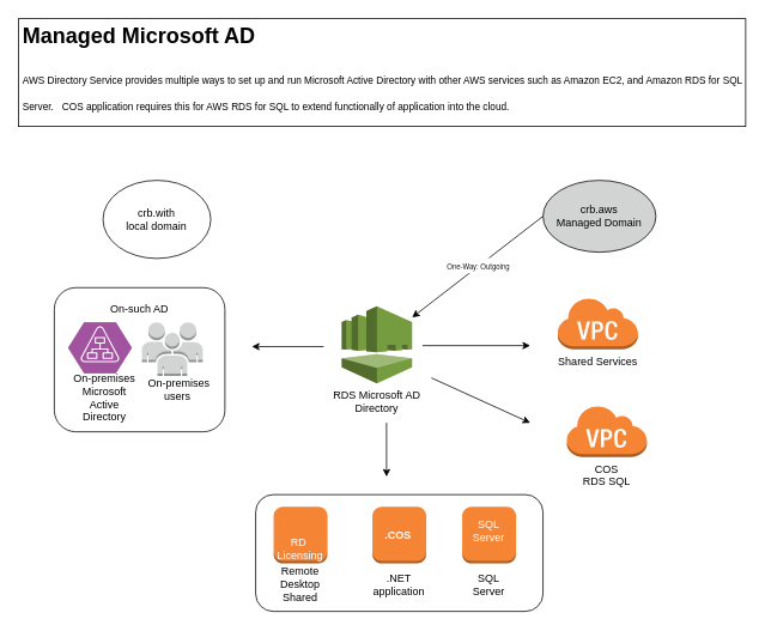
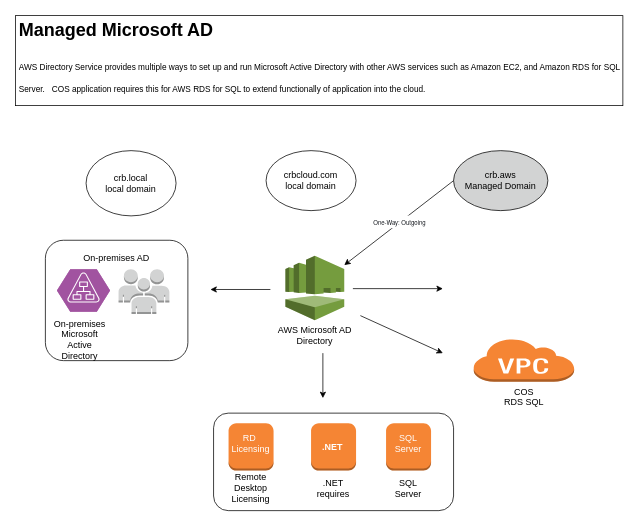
+ <mxCell id="2" value="crbcloud.com&lt;br&gt;local domain" style="ellipse;whiteSpace=wrap;html=1;" parent="1" vertex="1"><mxGeometry x="354.25" y="200" width="120" height="80" as="geometry" /></mxCell>
- <mxCell id="3" value="crb.with&lt;br&gt;local domain" style="ellipse;whiteSpace=wrap;html=1;" parent="1" vertex="1"><mxGeometry x="114.25" y="200" width="120" height="87" as="geometry" /></mxCell>
+ <mxCell id="3" value="crb.local&lt;br&gt;local domain" style="ellipse;whiteSpace=wrap;html=1;" parent="1" vertex="1"><mxGeometry x="114.25" y="200" width="120" height="87" as="geometry" /></mxCell>
- <mxCell id="6" value="Shared Services&lt;br&gt;" style="outlineConnect=0;dashed=0;verticalLabelPosition=bottom;verticalAlign=top;align=center;html=1;shape=mxgraph.aws3.virtual_private_cloud;fillColor=#F58534;gradientColor=none;" vertex="1" parent="1"><mxGeometry x="620" y="330" width="90" height="58" as="geometry" /></mxCell>
- <mxCell id="10" value="On-such AD&lt;br&gt;&lt;br&gt;&lt;br&gt;&lt;br&gt;&lt;br&gt;&lt;br&gt;&lt;br&gt;&lt;br&gt;&lt;br&gt;" style="rounded=1;whiteSpace=wrap;html=1;strokeColor=#000000;" vertex="1" parent="9"><mxGeometry width="190" height="160.5" as="geometry" /></mxCell>
+ <mxCell id="10" value="On-premises AD&lt;br&gt;&lt;br&gt;&lt;br&gt;&lt;br&gt;&lt;br&gt;&lt;br&gt;&lt;br&gt;&lt;br&gt;&lt;br&gt;" style="rounded=1;whiteSpace=wrap;html=1;strokeColor=#000000;" vertex="1" parent="9"><mxGeometry width="190" height="160.5" as="geometry" /></mxCell>
- <mxCell id="13" value="On-premises users&amp;nbsp;" style="text;html=1;strokeColor=none;fillColor=none;align=center;verticalAlign=middle;whiteSpace=wrap;rounded=0;" vertex="1" parent="9"><mxGeometry x="97.568" y="103.853" width="82.162" height="18.882" as="geometry" /></mxCell>
- <mxCell id="14" value="On-premises Microsoft Active Directory" style="text;html=1;strokeColor=none;fillColor=none;align=center;verticalAlign=middle;whiteSpace=wrap;rounded=0;" vertex="1" parent="9"><mxGeometry x="15.405" y="113.294" width="82.162" height="18.882" as="geometry" /></mxCell>
+ <mxCell id="14" value="On-premises Microsoft Active Directory" style="text;html=1;strokeColor=none;fillColor=none;align=center;verticalAlign=middle;whiteSpace=wrap;rounded=0;" vertex="1" parent="9"><mxGeometry x="5.405" y="123.294" width="82.162" height="18.882" as="geometry" /></mxCell>
- <mxCell id="29" value="RDS Microsoft AD &lt;br&gt;Directory" style="outlineConnect=0;dashed=0;verticalLabelPosition=bottom;verticalAlign=top;align=center;html=1;shape=mxgraph.aws3.directory_service;fillColor=#759C3E;gradientColor=none;strokeColor=#000000;" vertex="1" parent="1"><mxGeometry x="380" y="340" width="78.5" height="86" as="geometry" /></mxCell>
+ <mxCell id="29" value="AWS Microsoft AD &lt;br&gt;Directory" style="outlineConnect=0;dashed=0;verticalLabelPosition=bottom;verticalAlign=top;align=center;html=1;shape=mxgraph.aws3.directory_service;fillColor=#759C3E;gradientColor=none;strokeColor=#000000;" vertex="1" parent="1"><mxGeometry x="380" y="340" width="78.5" height="86" as="geometry" /></mxCell>
- <mxCell id="7" value="COS&lt;br&gt;RDS SQL" style="outlineConnect=0;dashed=0;verticalLabelPosition=bottom;verticalAlign=top;align=center;html=1;shape=mxgraph.aws3.virtual_private_cloud;fillColor=#F58534;gradientColor=none;" vertex="1" parent="1"><mxGeometry x="630" y="450" width="90" height="58" as="geometry" /></mxCell>
+ <mxCell id="7" value="COS&lt;br&gt;RDS SQL" style="outlineConnect=0;dashed=0;verticalLabelPosition=bottom;verticalAlign=top;align=center;html=1;shape=mxgraph.aws3.virtual_private_cloud;fillColor=#F58534;gradientColor=none;" vertex="1" parent="1"><mxGeometry x="630" y="450" width="135" height="58" as="geometry" /></mxCell>
- <mxCell id="22" value="&lt;font color=&quot;#ffffff&quot;&gt;&lt;b&gt;.COS&lt;/b&gt;&lt;br&gt;&lt;/font&gt;" style="text;html=1;strokeColor=none;fillColor=none;align=center;verticalAlign=middle;whiteSpace=wrap;rounded=0;" vertex="1" parent="20"><mxGeometry x="9" y="21.5" width="40" height="20" as="geometry" /></mxCell>
+ <mxCell id="22" value="&lt;font color=&quot;#ffffff&quot;&gt;&lt;b&gt;.NET&lt;/b&gt;&lt;br&gt;&lt;/font&gt;" style="text;html=1;strokeColor=none;fillColor=none;align=center;verticalAlign=middle;whiteSpace=wrap;rounded=0;" vertex="1" parent="20"><mxGeometry x="9" y="21.5" width="40" height="20" as="geometry" /></mxCell>
- <mxCell id="19" value="&lt;font color=&quot;#ffffff&quot;&gt;RD&amp;nbsp;&lt;br&gt;Licensing&lt;br&gt;&lt;/font&gt;" style="text;html=1;strokeColor=none;fillColor=none;align=center;verticalAlign=middle;whiteSpace=wrap;rounded=0;" vertex="1" parent="17"><mxGeometry x="10" y="36.5" width="40" height="20" as="geometry" /></mxCell>
+ <mxCell id="19" value="&lt;font color=&quot;#ffffff&quot;&gt;RD&amp;nbsp;&lt;br&gt;Licensing&lt;br&gt;&lt;/font&gt;" style="text;html=1;strokeColor=none;fillColor=none;align=center;verticalAlign=middle;whiteSpace=wrap;rounded=0;" vertex="1" parent="17"><mxGeometry x="10" y="16.5" width="40" height="20" as="geometry" /></mxCell>
- <mxCell id="26" value="Remote&lt;br&gt;Desktop&lt;br&gt;Shared" style="text;html=1;strokeColor=none;fillColor=none;align=center;verticalAlign=middle;whiteSpace=wrap;rounded=0;" vertex="1" parent="15"><mxGeometry x="30" y="90" width="40" height="20" as="geometry" /></mxCell>
+ <mxCell id="26" value="Remote&lt;br&gt;Desktop&lt;br&gt;Licensing" style="text;html=1;strokeColor=none;fillColor=none;align=center;verticalAlign=middle;whiteSpace=wrap;rounded=0;" vertex="1" parent="15"><mxGeometry x="30" y="90" width="40" height="20" as="geometry" /></mxCell>
- <mxCell id="27" value=".NET&lt;br&gt;application" style="text;html=1;strokeColor=none;fillColor=none;align=center;verticalAlign=middle;whiteSpace=wrap;rounded=0;" vertex="1" parent="15"><mxGeometry x="140" y="90" width="40" height="20" as="geometry" /></mxCell>
+ <mxCell id="27" value=".NET&lt;br&gt;requires" style="text;html=1;strokeColor=none;fillColor=none;align=center;verticalAlign=middle;whiteSpace=wrap;rounded=0;" vertex="1" parent="15"><mxGeometry x="140" y="90" width="40" height="20" as="geometry" /></mxCell>
